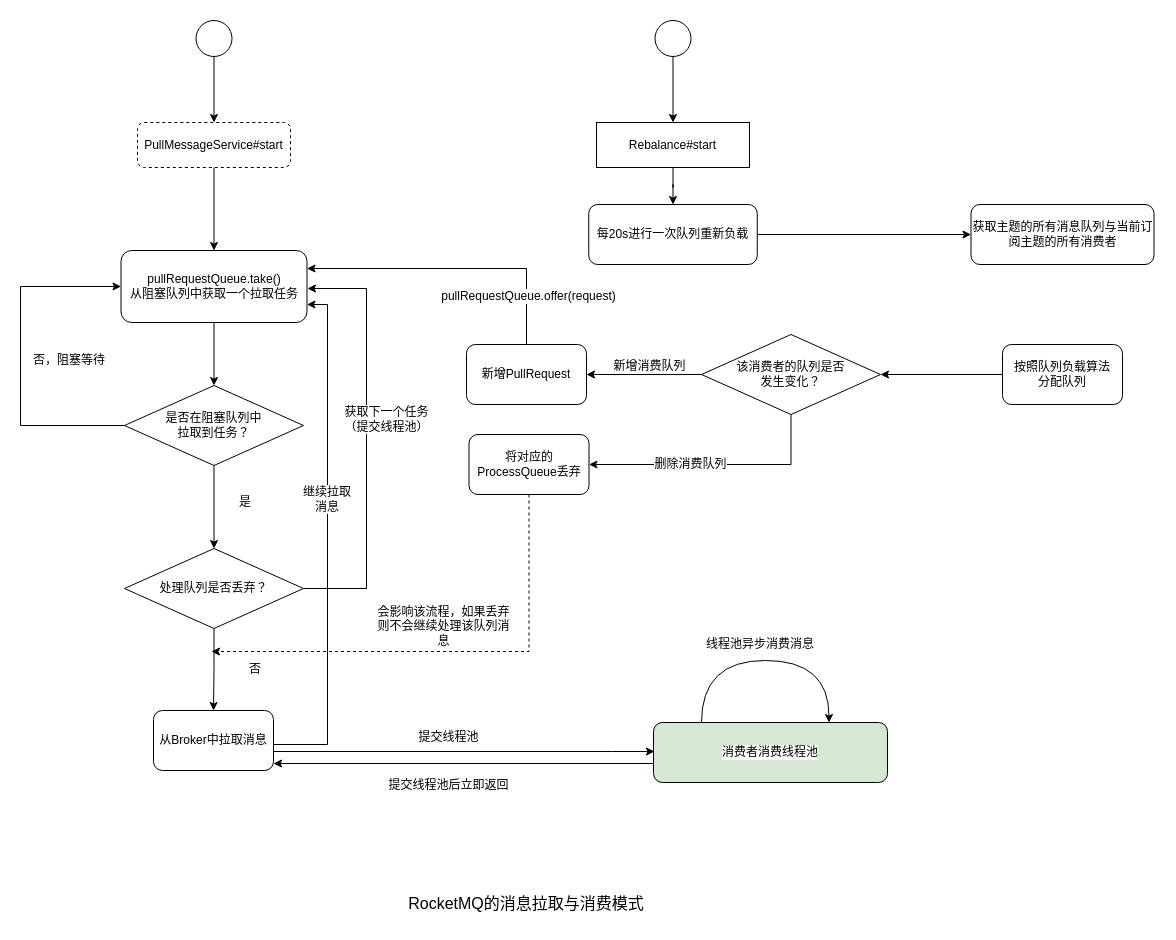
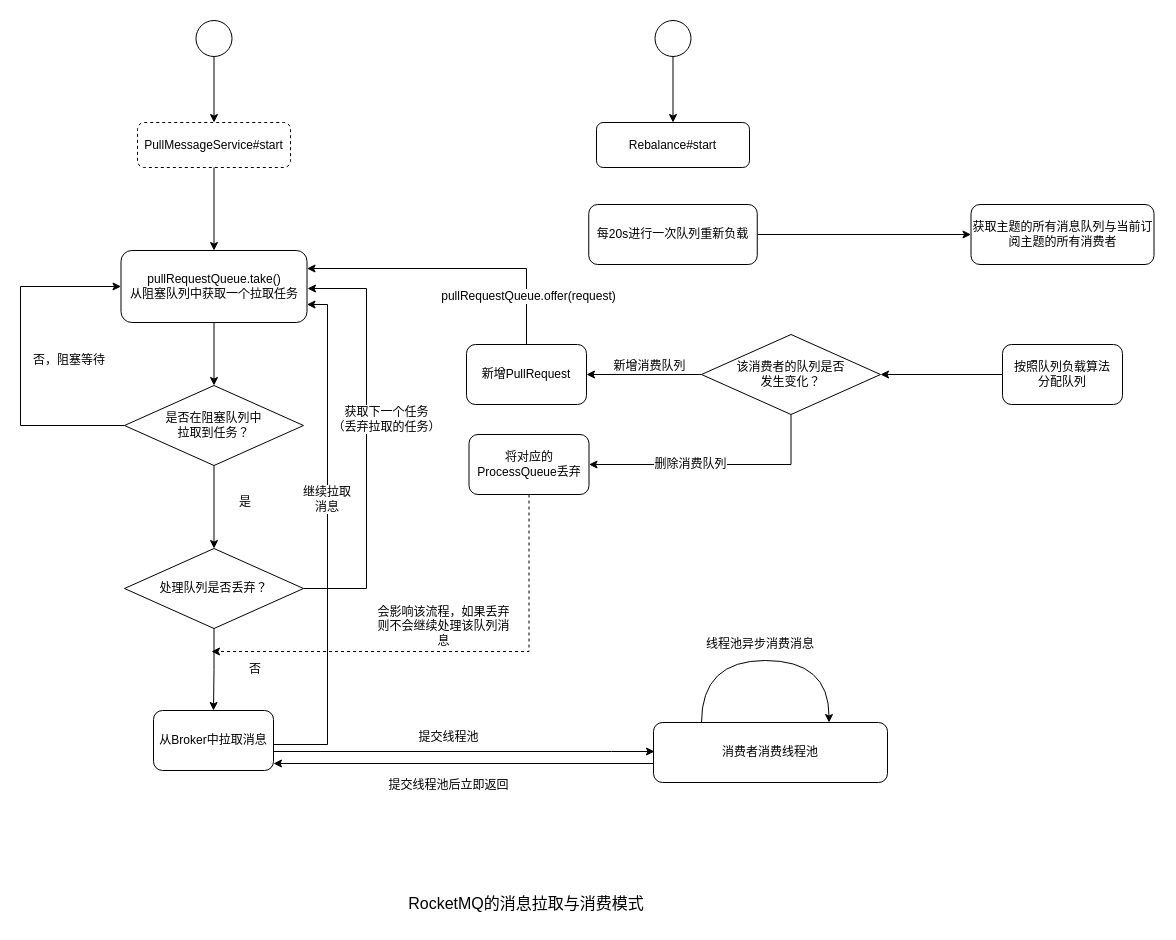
- <mxCell id="7" value="Rebalance#start" style="whiteSpace=wrap;html=1;rounded=0;" vertex="1" parent="6"><mxGeometry y="102" width="153" height="45" as="geometry" /></mxCell>
+ <mxCell id="7" value="Rebalance#start" style="rounded=1;whiteSpace=wrap;html=1;" vertex="1" parent="6"><mxGeometry y="102" width="153" height="45" as="geometry" /></mxCell>
- <mxCell id="39" style="edgeStyle=orthogonalEdgeStyle;rounded=0;orthogonalLoop=1;jettySize=auto;html=1;entryX=0.5;entryY=0;entryDx=0;entryDy=0;" edge="1" parent="1" source="7" target="38"><mxGeometry relative="1" as="geometry" /></mxCell>
- <mxCell id="26" value="获取下一个任务&lt;br&gt;（提交线程池）" style="text;html=1;strokeColor=none;fillColor=none;align=center;verticalAlign=middle;whiteSpace=wrap;rounded=0;labelBackgroundColor=#FFFFFF;" vertex="1" parent="1"><mxGeometry x="327" y="404" width="119" height="30" as="geometry" /></mxCell>
+ <mxCell id="26" value="获取下一个任务&lt;br&gt;（丢弃拉取的任务）" style="text;html=1;strokeColor=none;fillColor=none;align=center;verticalAlign=middle;whiteSpace=wrap;rounded=0;labelBackgroundColor=#FFFFFF;" vertex="1" parent="1"><mxGeometry x="327" y="404" width="119" height="30" as="geometry" /></mxCell>
- <mxCell id="41" value="消费者消费线程池" style="rounded=1;whiteSpace=wrap;html=1;labelBackgroundColor=#FFFFFF;fillColor=#d5e8d4;" vertex="1" parent="1"><mxGeometry x="653" y="722" width="234" height="60" as="geometry" /></mxCell>
+ <mxCell id="41" value="消费者消费线程池" style="rounded=1;whiteSpace=wrap;html=1;labelBackgroundColor=#FFFFFF;" vertex="1" parent="1"><mxGeometry x="653" y="722" width="234" height="60" as="geometry" /></mxCell>
